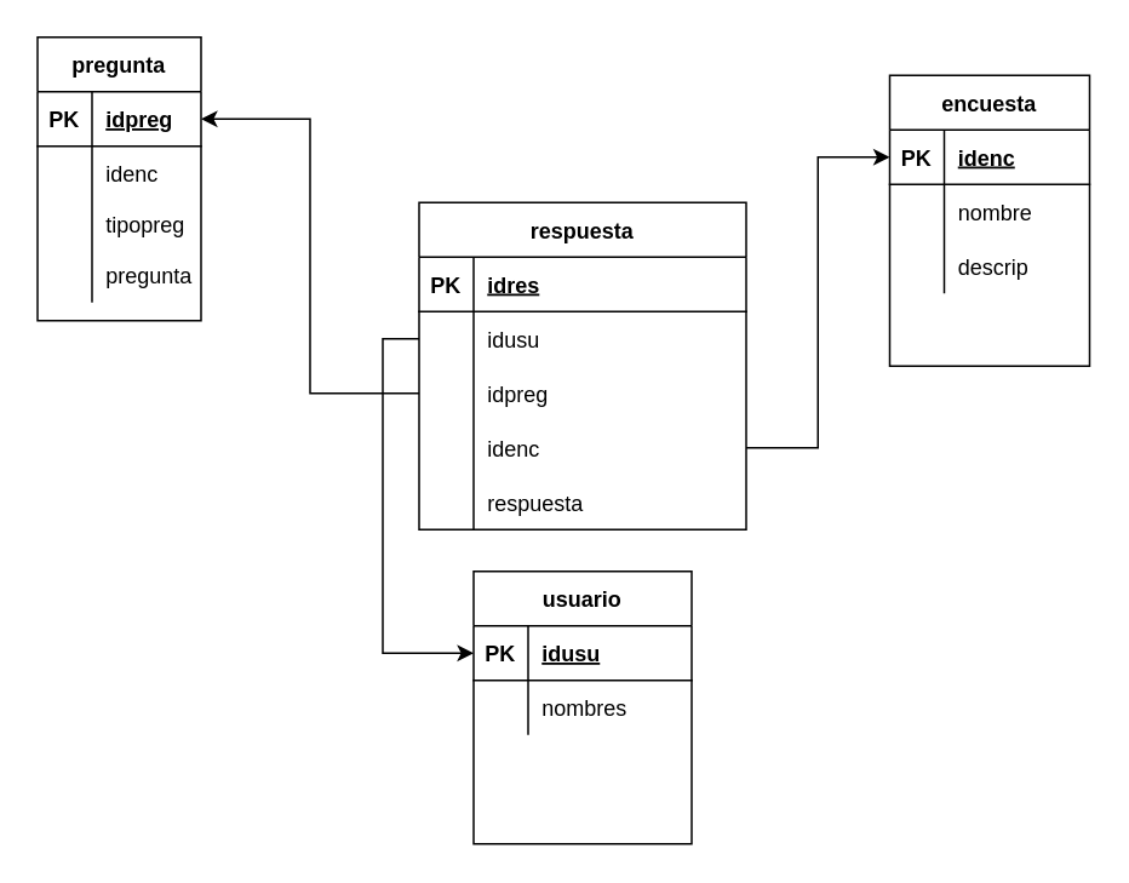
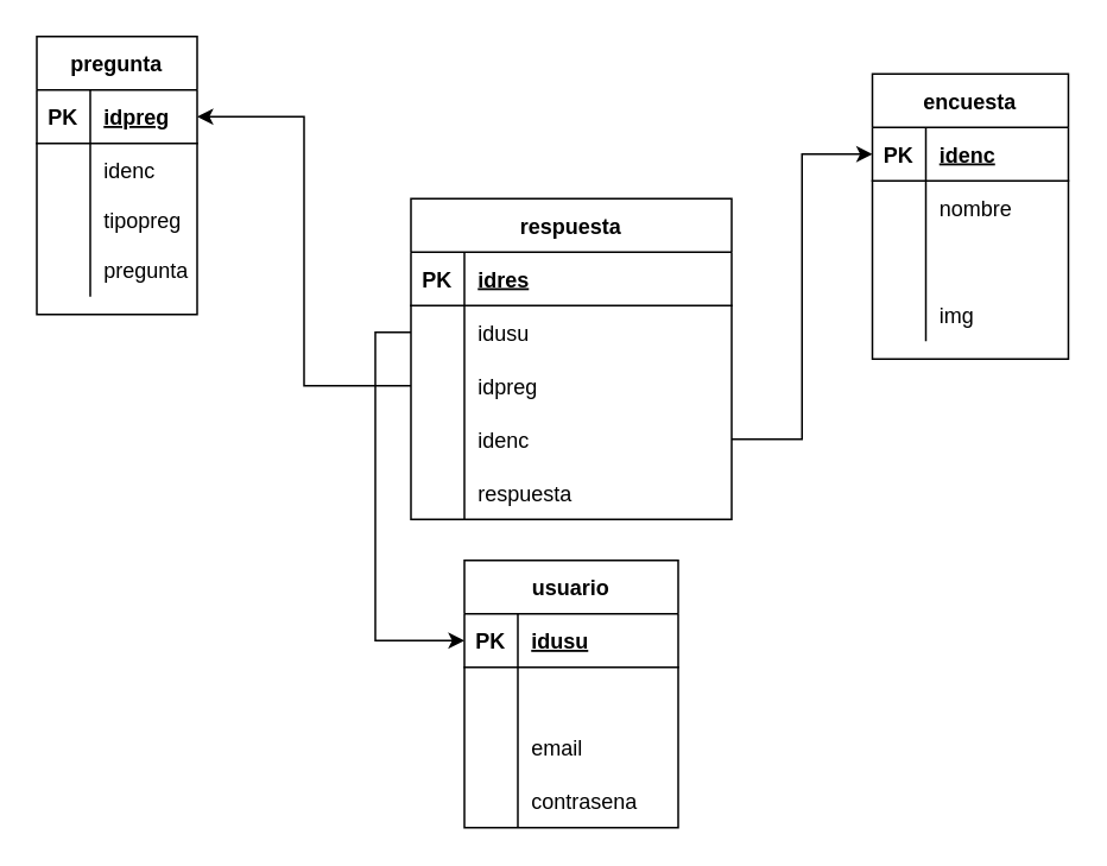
- <mxCell id="24" value="descrip" style="shape=partialRectangle;connectable=0;fillColor=none;top=0;left=0;bottom=0;right=0;align=left;spacingLeft=6;overflow=hidden;" parent="22" vertex="1"><mxGeometry x="30" width="80" height="30" as="geometry" /></mxCell>
+ <mxCell id="27" value="img" style="shape=partialRectangle;connectable=0;fillColor=none;top=0;left=0;bottom=0;right=0;align=left;spacingLeft=6;overflow=hidden;" parent="25" vertex="1"><mxGeometry x="30" width="80" height="30" as="geometry" /></mxCell>
- <mxCell id="8" value="nombres" style="shape=partialRectangle;connectable=0;fillColor=none;top=0;left=0;bottom=0;right=0;align=left;spacingLeft=6;overflow=hidden;" parent="6" vertex="1"><mxGeometry x="30" width="90" height="30" as="geometry" /></mxCell>
+ <mxCell id="11" value="email" style="shape=partialRectangle;connectable=0;fillColor=none;top=0;left=0;bottom=0;right=0;align=left;spacingLeft=6;overflow=hidden;" parent="9" vertex="1"><mxGeometry x="30" width="90" height="30" as="geometry" /></mxCell>
+ <mxCell id="14" value="contrasena" style="shape=partialRectangle;connectable=0;fillColor=none;top=0;left=0;bottom=0;right=0;align=left;spacingLeft=6;overflow=hidden;" parent="12" vertex="1"><mxGeometry x="30" width="90" height="30" as="geometry" /></mxCell>
